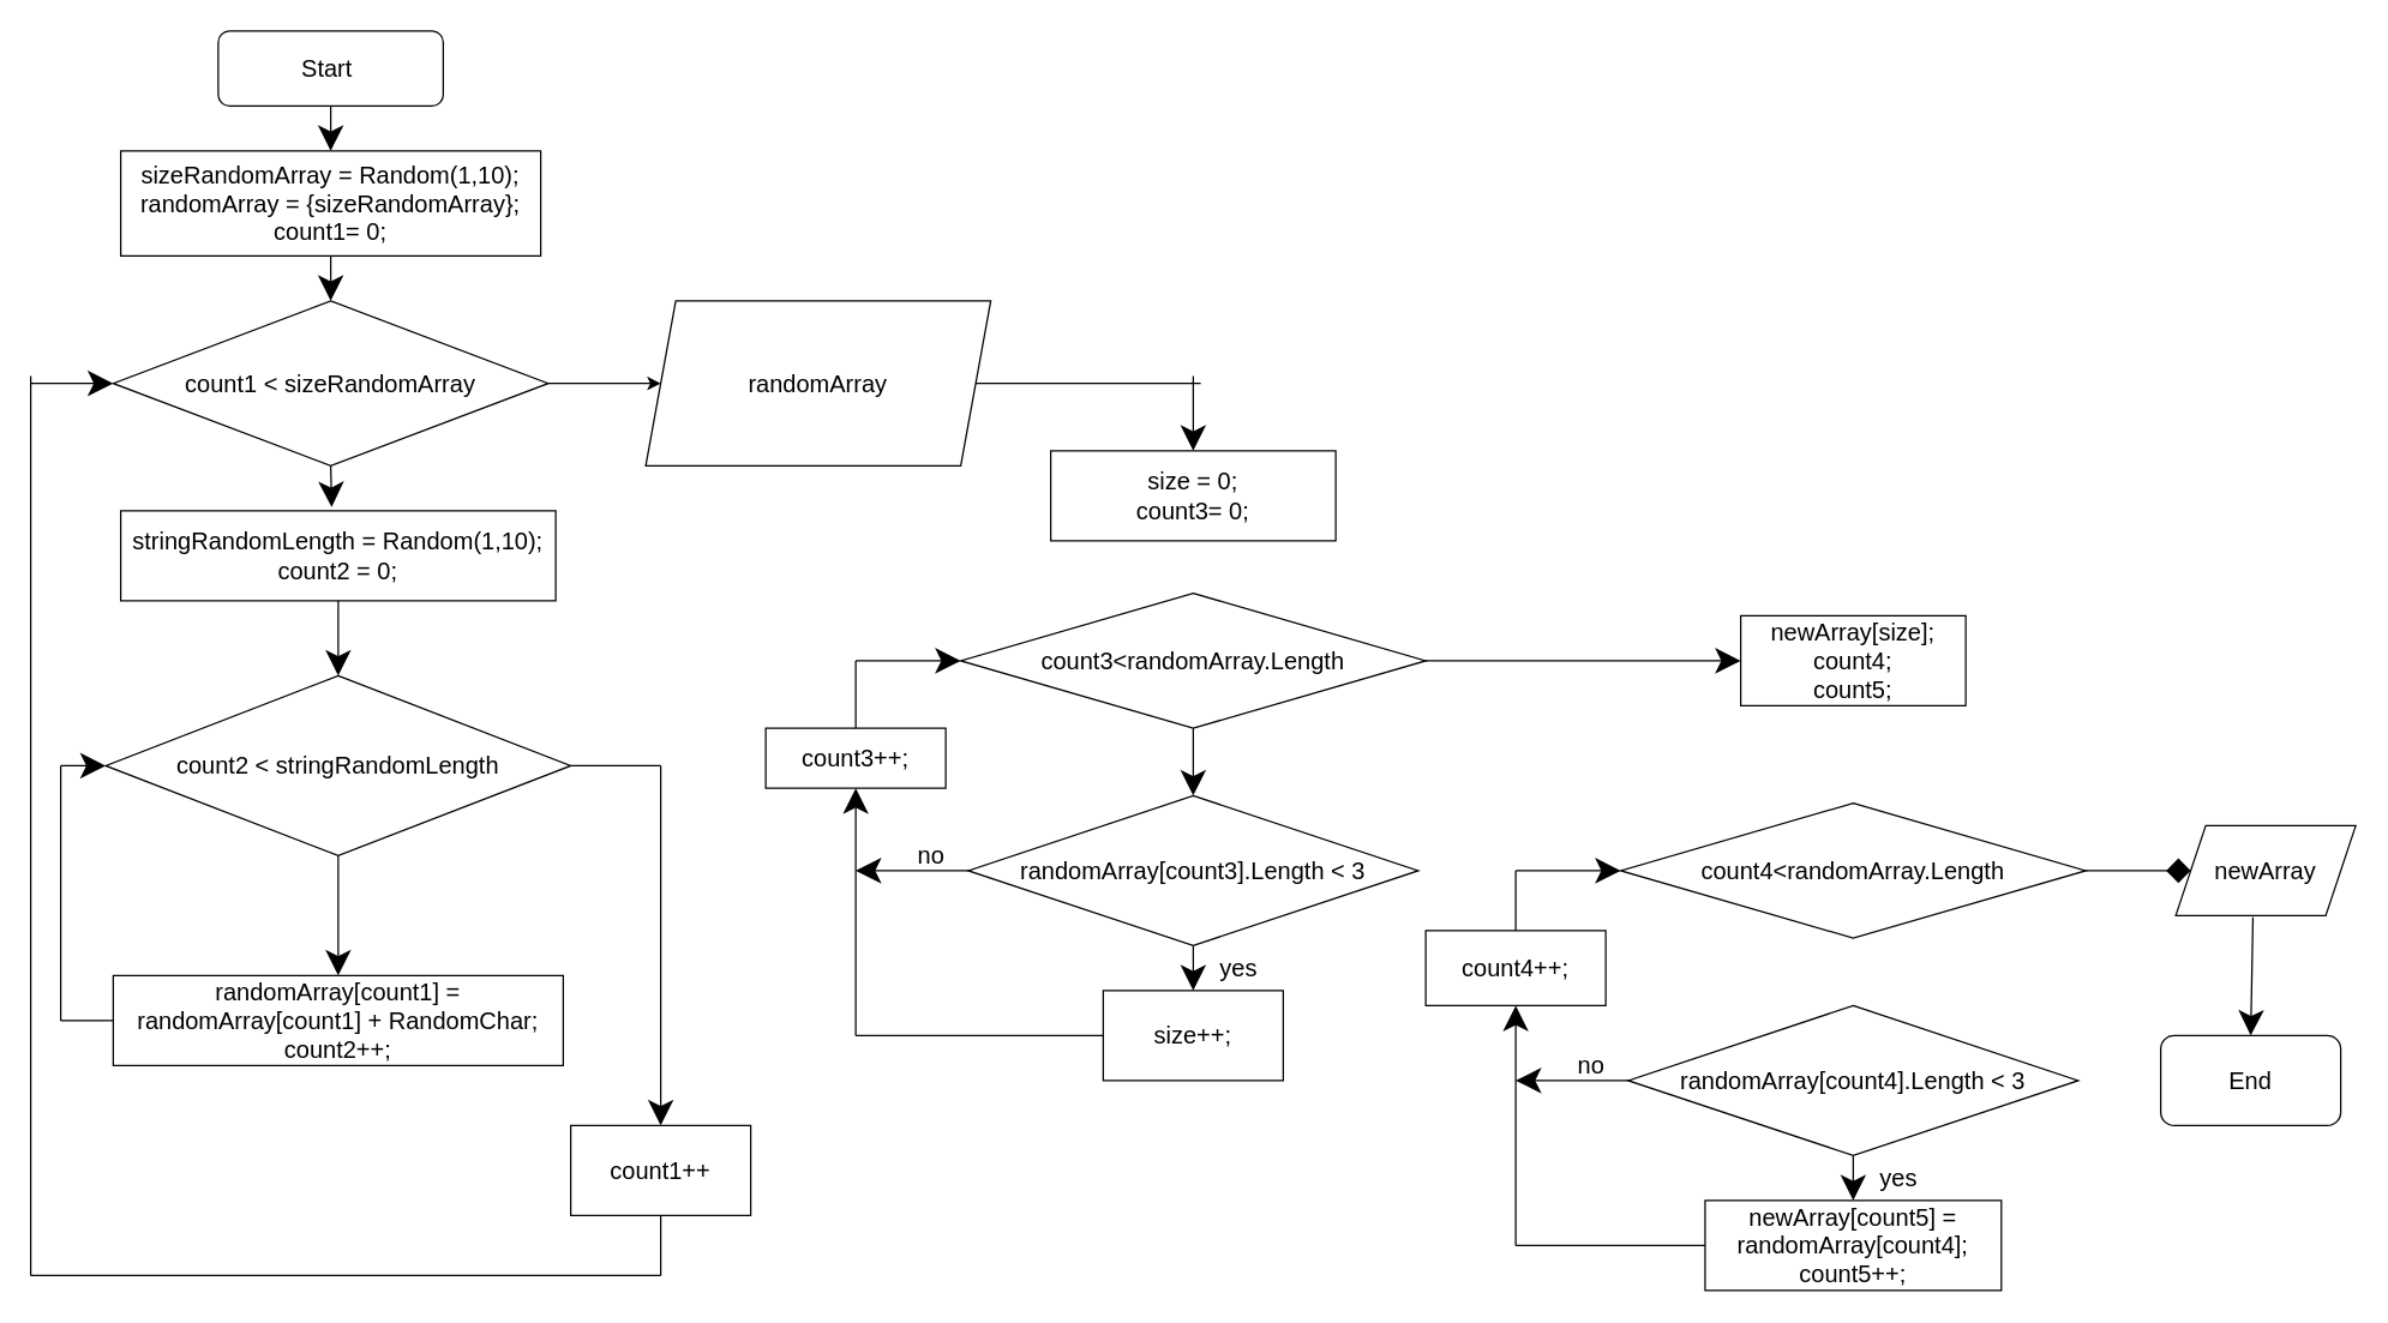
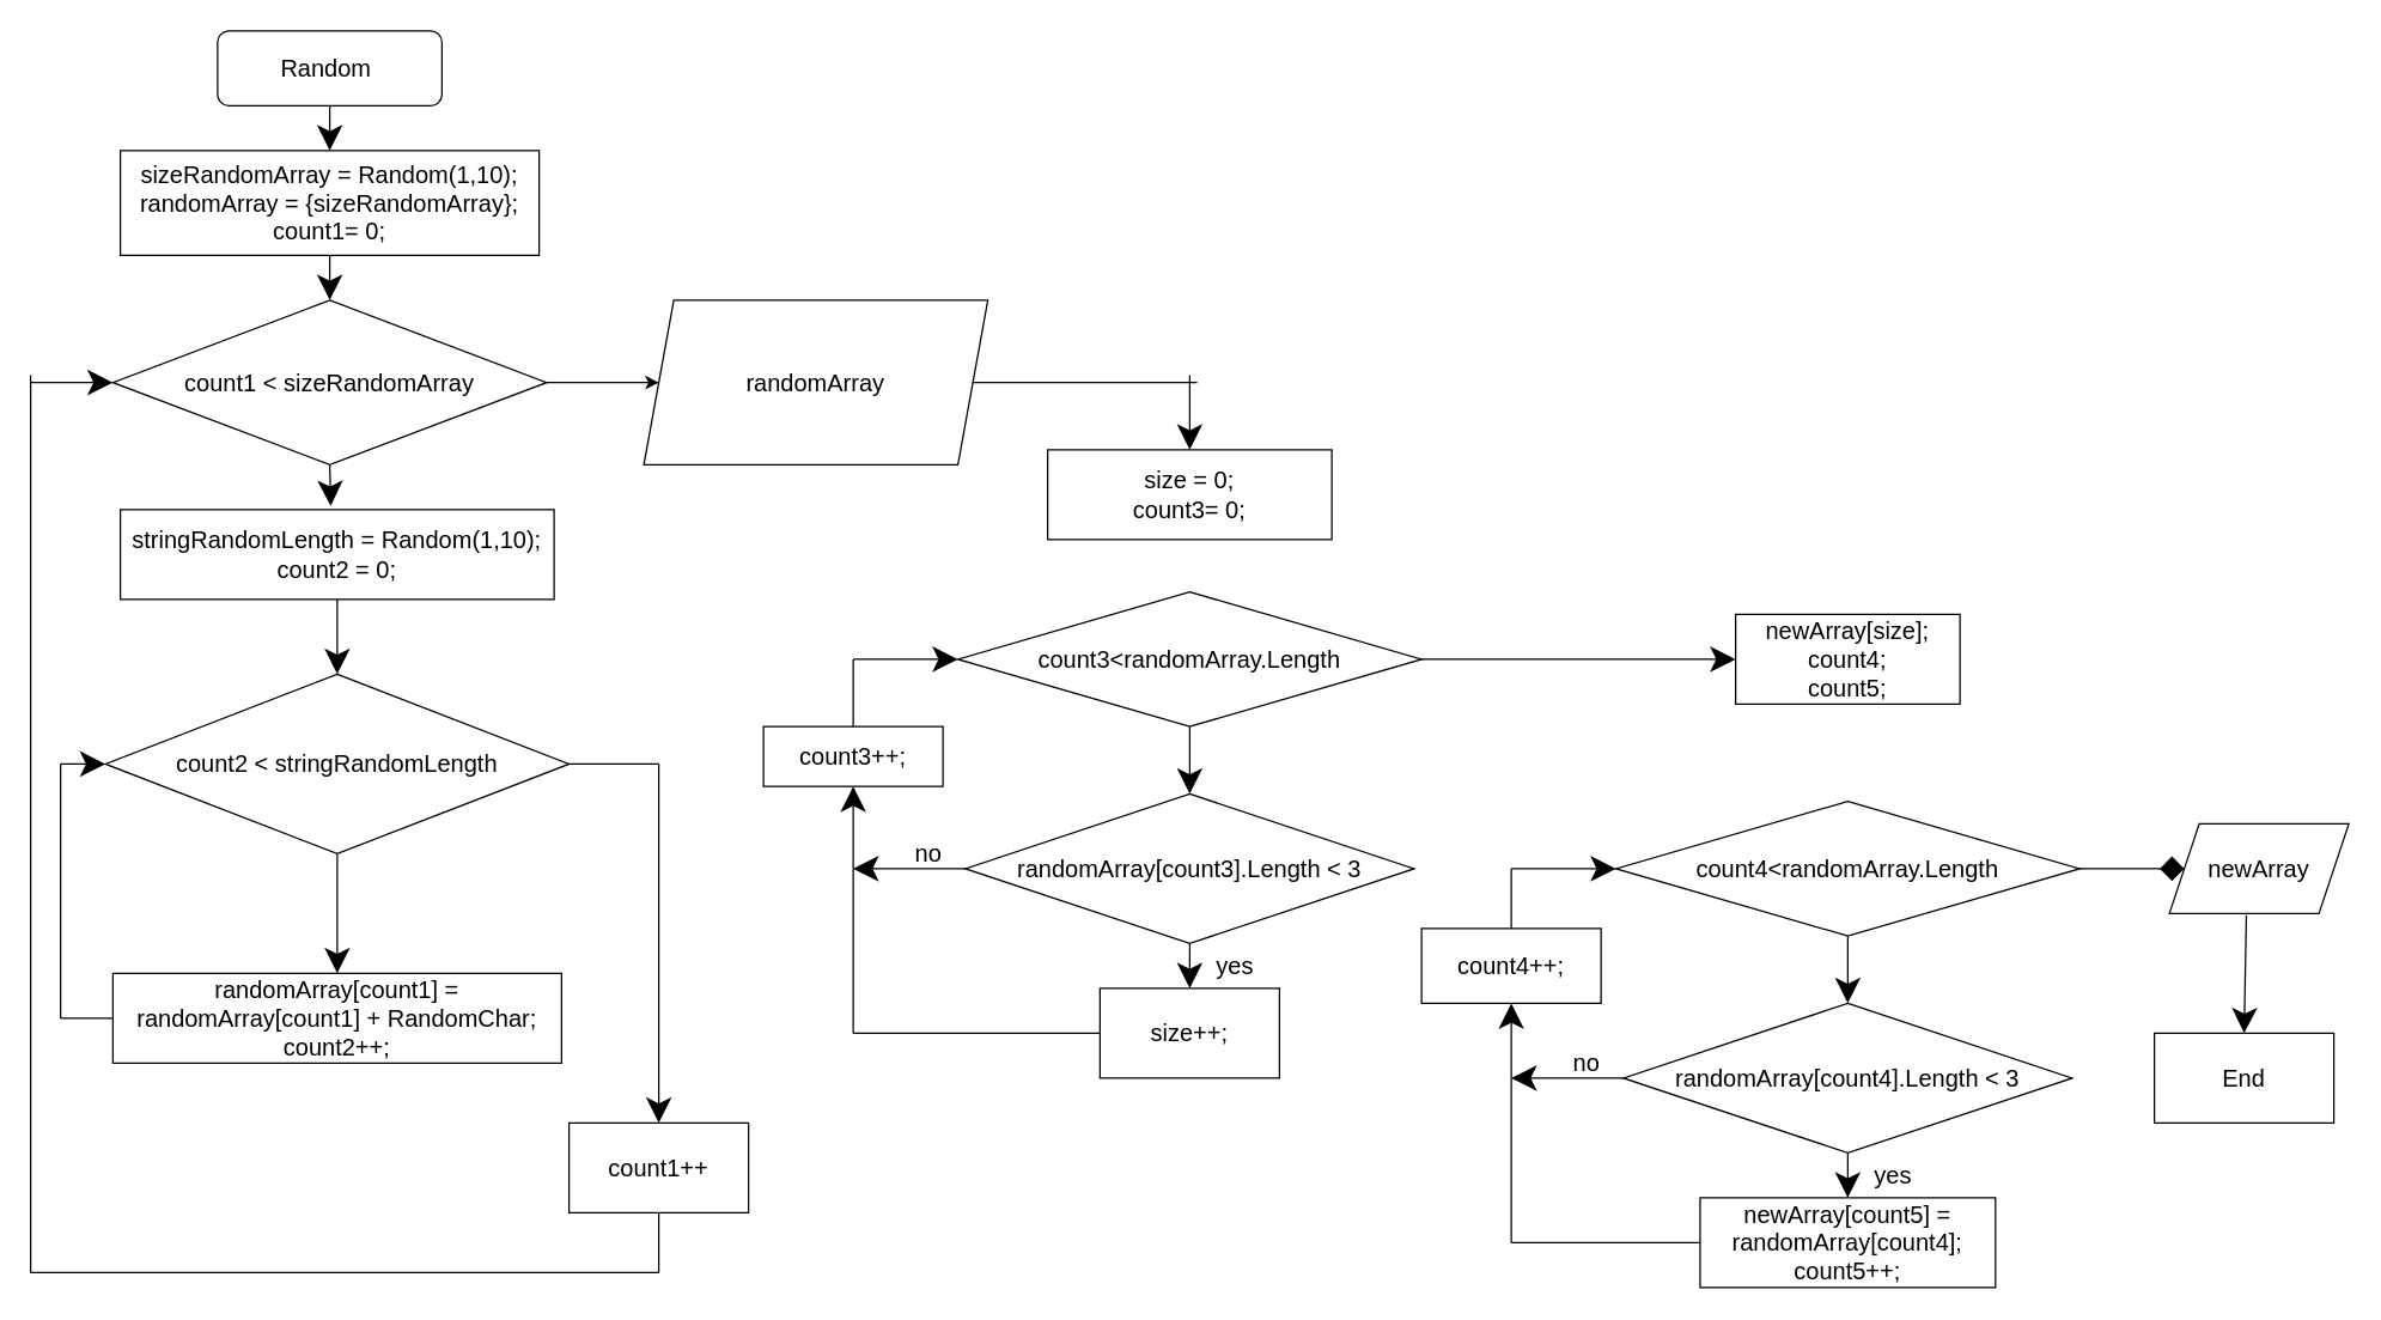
- <mxCell id="2" value="&lt;font style=&quot;font-size: 16px;&quot;&gt;Start&amp;nbsp;&lt;/font&gt;" style="rounded=1;whiteSpace=wrap;html=1;" parent="1" vertex="1"><mxGeometry x="145" y="20" width="150" height="50" as="geometry" /></mxCell>
+ <mxCell id="2" value="&lt;font style=&quot;font-size: 16px;&quot;&gt;Random&amp;nbsp;&lt;/font&gt;" style="rounded=1;whiteSpace=wrap;html=1;" parent="1" vertex="1"><mxGeometry x="145" y="20" width="150" height="50" as="geometry" /></mxCell>
+ <mxCell id="44" value="" style="endArrow=classic;html=1;rounded=0;fontSize=12;startSize=14;endSize=14;sourcePerimeterSpacing=8;targetPerimeterSpacing=8;curved=1;exitX=0.5;exitY=1;exitDx=0;exitDy=0;entryX=0.5;entryY=0;entryDx=0;entryDy=0;" parent="1" source="52" target="42" edge="1"><mxGeometry width="50" height="50" relative="1" as="geometry"><mxPoint x="830" y="690" as="sourcePoint" /><mxPoint x="880" y="640" as="targetPoint" /></mxGeometry></mxCell>
- <mxCell id="58" value="End" style="rounded=1;whiteSpace=wrap;html=1;fontSize=16;" parent="1" vertex="1"><mxGeometry x="1440" y="690" width="120" height="60" as="geometry" /></mxCell>
+ <mxCell id="58" value="End" style="whiteSpace=wrap;html=1;fontSize=16;rounded=0;" parent="1" vertex="1"><mxGeometry x="1440" y="690" width="120" height="60" as="geometry" /></mxCell>
